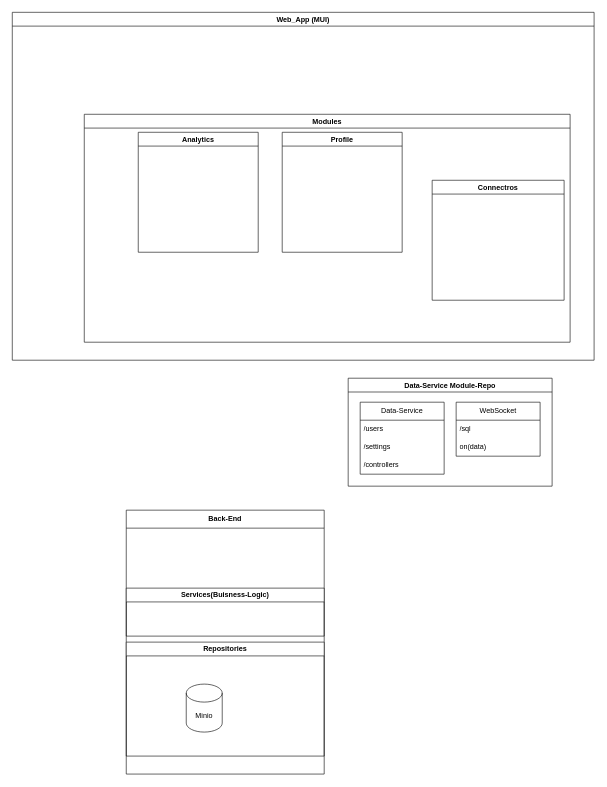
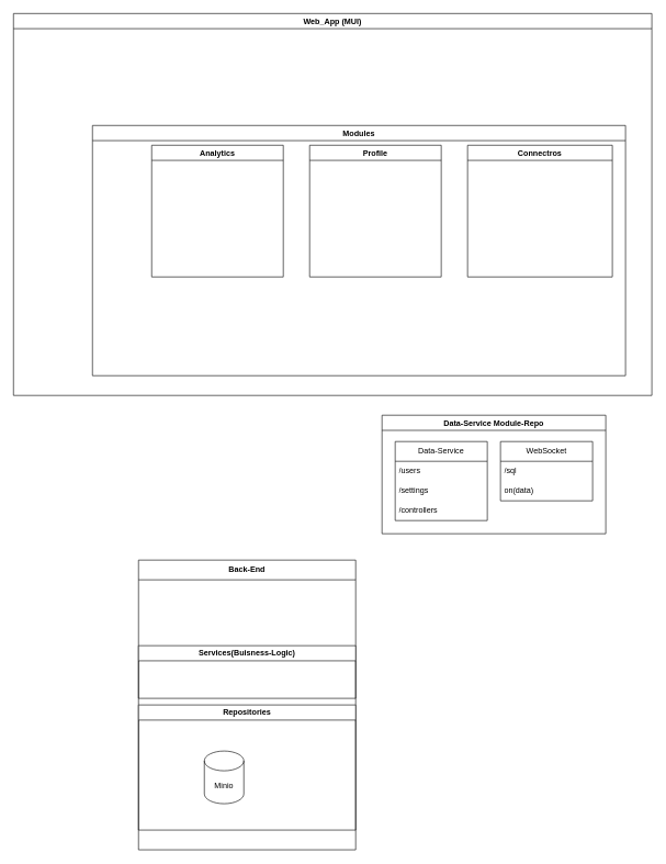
- <mxCell id="5" value="Connectros" style="swimlane;whiteSpace=wrap;html=1;" vertex="1" parent="1"><mxGeometry x="720" y="300" width="220" height="200" as="geometry" /></mxCell>
+ <mxCell id="5" value="Connectros" style="swimlane;whiteSpace=wrap;html=1;" vertex="1" parent="1"><mxGeometry x="710" y="220" width="220" height="200" as="geometry" /></mxCell>
